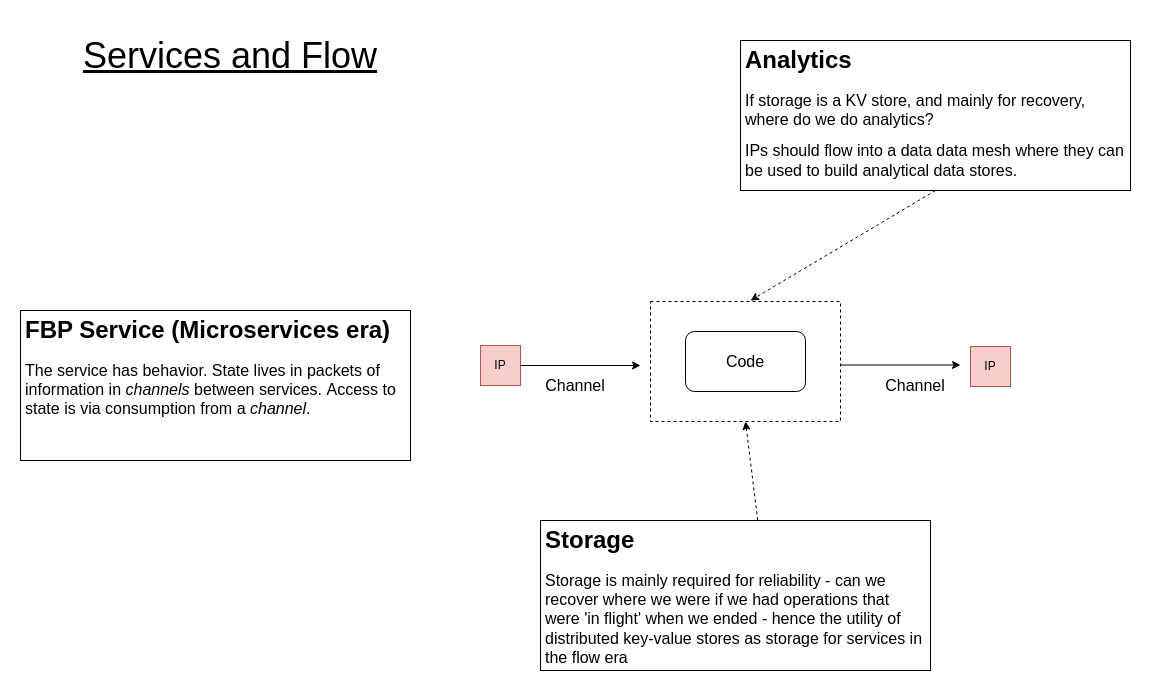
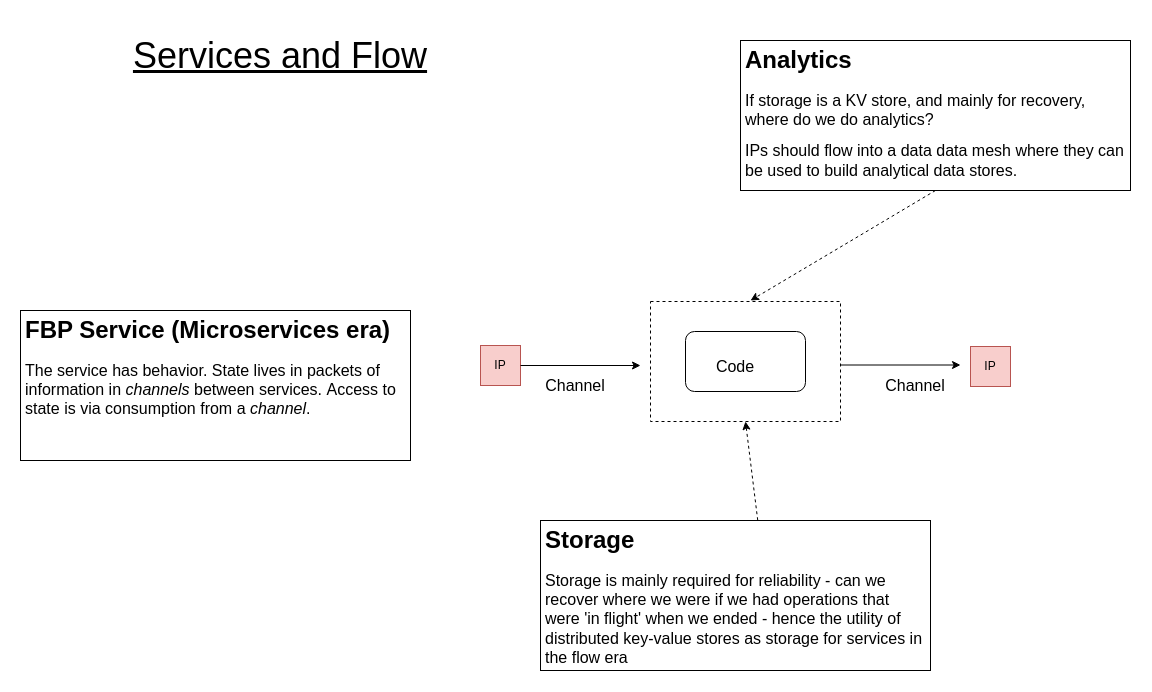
- <mxCell id="7" value="&lt;font style=&quot;font-size: 36px&quot;&gt;&lt;u&gt;Services and Flow&lt;/u&gt;&lt;/font&gt;" style="text;html=1;strokeColor=none;fillColor=none;align=center;verticalAlign=middle;whiteSpace=wrap;rounded=0;" parent="1" vertex="1"><mxGeometry x="60" y="20" width="340" height="70" as="geometry" /></mxCell>
+ <mxCell id="7" value="&lt;font style=&quot;font-size: 36px&quot;&gt;&lt;u&gt;Services and Flow&lt;/u&gt;&lt;/font&gt;" style="text;html=1;strokeColor=none;fillColor=none;align=center;verticalAlign=middle;whiteSpace=wrap;rounded=0;" parent="1" vertex="1"><mxGeometry x="110" y="20" width="340" height="70" as="geometry" /></mxCell>
- <mxCell id="5" value="&lt;font style=&quot;font-size: 16px&quot;&gt;Code&lt;/font&gt;" style="text;html=1;strokeColor=none;fillColor=none;align=center;verticalAlign=middle;whiteSpace=wrap;rounded=0;dashed=1;" parent="1" vertex="1"><mxGeometry x="725" y="351" width="40" height="20" as="geometry" /></mxCell>
+ <mxCell id="5" value="&lt;font style=&quot;font-size: 16px&quot;&gt;Code&lt;/font&gt;" style="text;html=1;strokeColor=none;fillColor=none;align=center;verticalAlign=middle;whiteSpace=wrap;rounded=0;dashed=1;" parent="1" vertex="1"><mxGeometry x="715" y="356" width="40" height="20" as="geometry" /></mxCell>
